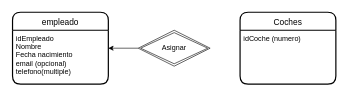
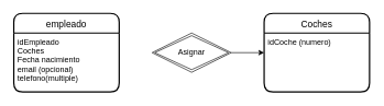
- <mxCell id="3" value="idEmpleado&#10;Nombre&#10;Fecha nacimiento&#10;email (opcional)&#10;telefono(multiple)" style="align=left;strokeColor=none;fillColor=none;spacingLeft=4;fontSize=12;verticalAlign=top;resizable=0;rotatable=0;part=1;" vertex="1" parent="2"><mxGeometry y="30" width="160" height="90" as="geometry" /></mxCell>
+ <mxCell id="3" value="idEmpleado&#10;Coches&#10;Fecha nacimiento&#10;email (opcional)&#10;telefono(multiple)" style="align=left;strokeColor=none;fillColor=none;spacingLeft=4;fontSize=12;verticalAlign=top;resizable=0;rotatable=0;part=1;" vertex="1" parent="2"><mxGeometry y="30" width="160" height="90" as="geometry" /></mxCell>
- <mxCell id="7" style="edgeStyle=orthogonalEdgeStyle;rounded=0;orthogonalLoop=1;jettySize=auto;html=1;" edge="1" parent="1" source="8" target="2"><mxGeometry relative="1" as="geometry" /></mxCell>
+ <mxCell id="6" style="edgeStyle=orthogonalEdgeStyle;rounded=0;orthogonalLoop=1;jettySize=auto;html=1;" edge="1" parent="1" source="8" target="4"><mxGeometry relative="1" as="geometry" /></mxCell>
